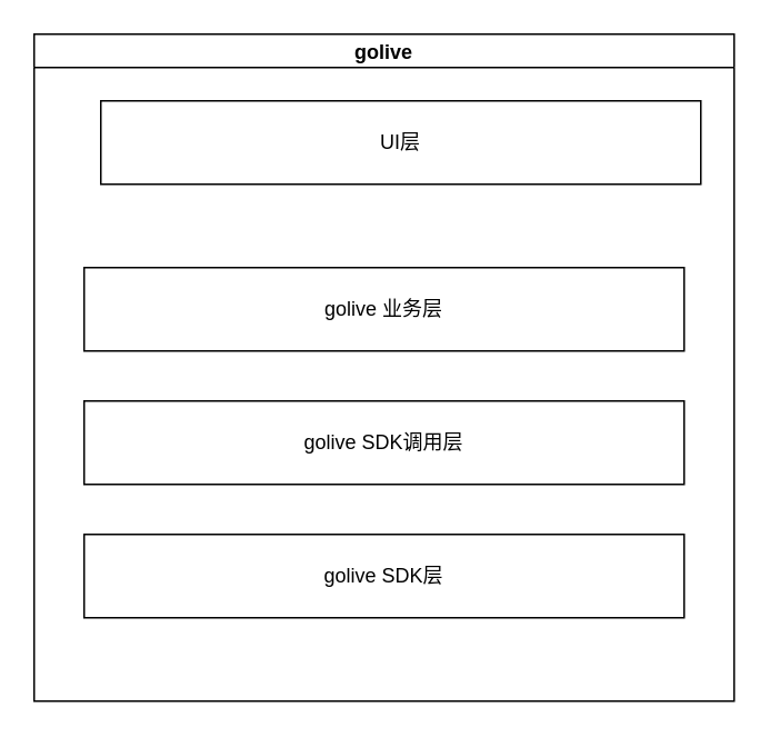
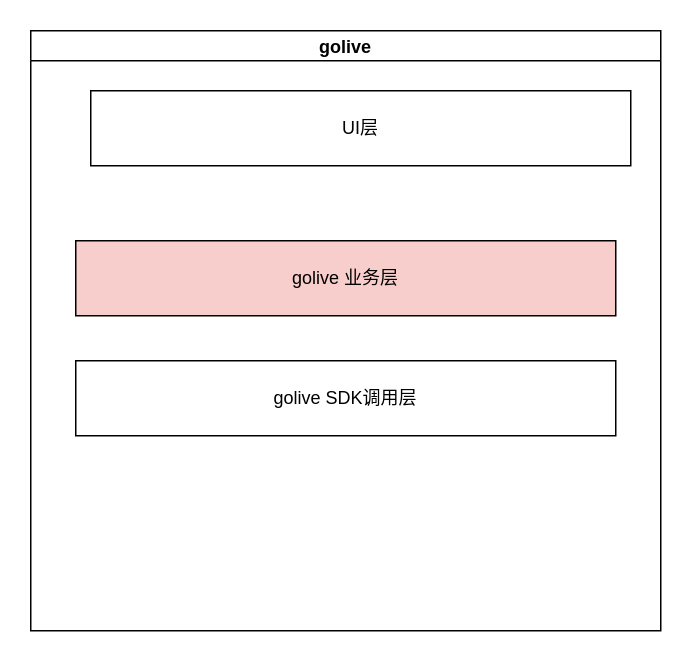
- <mxCell id="3" value="golive 业务层" style="rounded=0;whiteSpace=wrap;html=1;" parent="2" vertex="1"><mxGeometry x="30" y="140" width="360" height="50" as="geometry" /></mxCell>
+ <mxCell id="3" value="golive 业务层" style="rounded=0;whiteSpace=wrap;html=1;fillColor=#f8cecc;" parent="2" vertex="1"><mxGeometry x="30" y="140" width="360" height="50" as="geometry" /></mxCell>
- <mxCell id="5" value="golive SDK层" style="rounded=0;whiteSpace=wrap;html=1;" parent="2" vertex="1"><mxGeometry x="30" y="300" width="360" height="50" as="geometry" /></mxCell>
